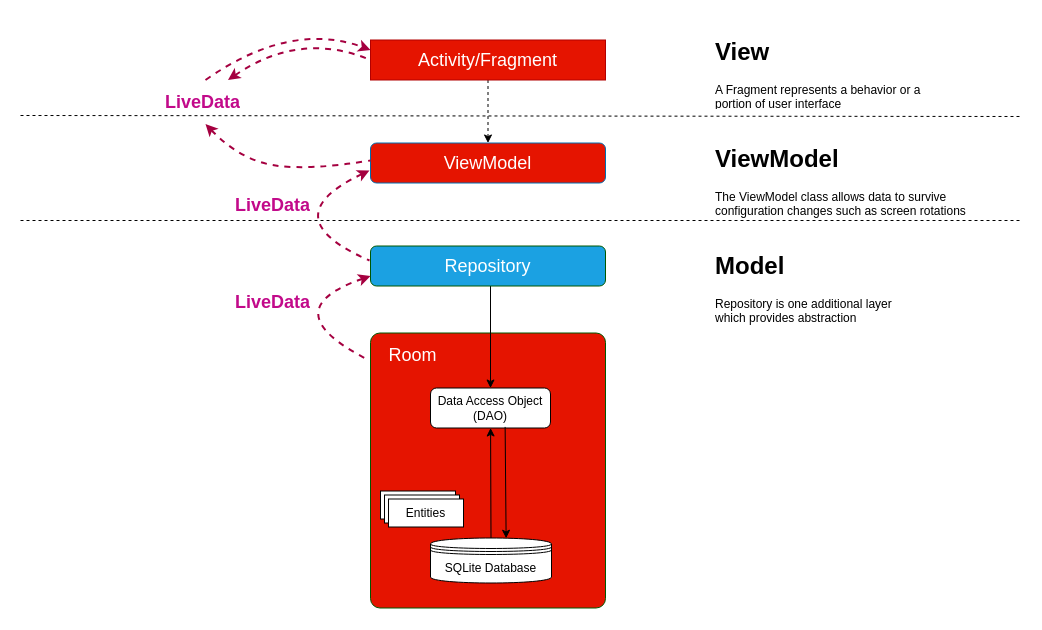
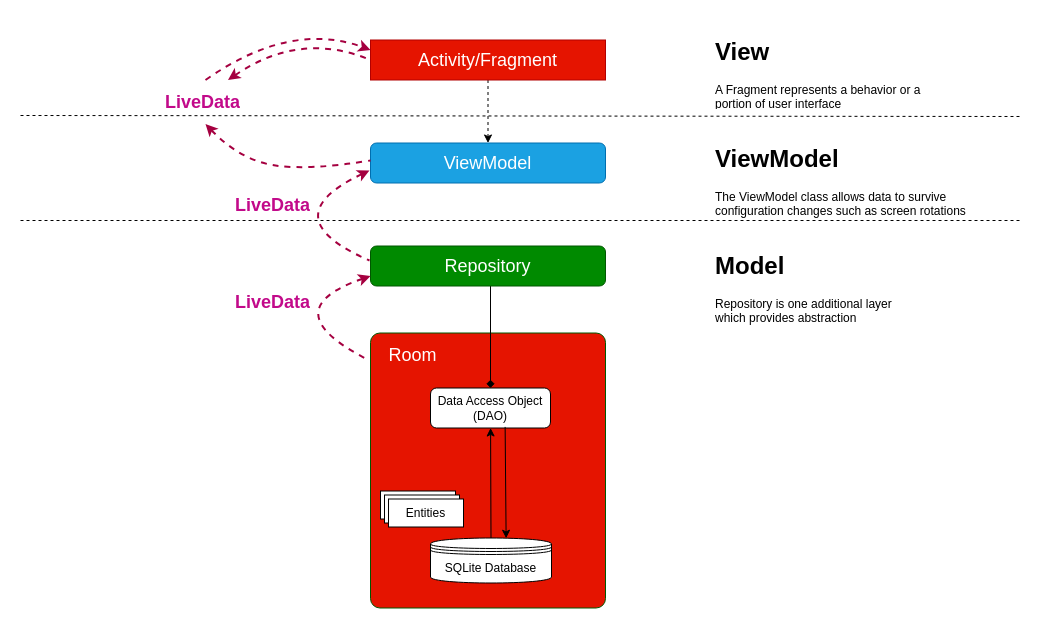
- <mxCell id="10" value="&lt;font style=&quot;font-size: 18px&quot;&gt;ViewModel&lt;/font&gt;&lt;br&gt;" style="rounded=1;whiteSpace=wrap;html=1;fillColor=#e51400;strokeColor=#006EAF;fontColor=#ffffff;" parent="1" vertex="1"><mxGeometry x="370" y="142.5" width="235" height="40" as="geometry" /></mxCell>
+ <mxCell id="10" value="&lt;font style=&quot;font-size: 18px&quot;&gt;ViewModel&lt;/font&gt;&lt;br&gt;" style="rounded=1;whiteSpace=wrap;html=1;fillColor=#1ba1e2;strokeColor=#006EAF;fontColor=#ffffff;" parent="1" vertex="1"><mxGeometry x="370" y="142.5" width="235" height="40" as="geometry" /></mxCell>
- <mxCell id="9" value="&lt;font style=&quot;font-size: 18px&quot;&gt;Repository&lt;/font&gt;&lt;br&gt;" style="rounded=1;whiteSpace=wrap;html=1;fillColor=#1ba1e2;strokeColor=#005700;fontColor=#ffffff;" parent="1" vertex="1"><mxGeometry x="370" y="245.5" width="235" height="40" as="geometry" /></mxCell>
+ <mxCell id="9" value="&lt;font style=&quot;font-size: 18px&quot;&gt;Repository&lt;/font&gt;&lt;br&gt;" style="rounded=1;whiteSpace=wrap;html=1;fillColor=#008a00;strokeColor=#005700;fontColor=#ffffff;" parent="1" vertex="1"><mxGeometry x="370" y="245.5" width="235" height="40" as="geometry" /></mxCell>
- <mxCell id="8" style="edgeStyle=orthogonalEdgeStyle;rounded=0;orthogonalLoop=1;jettySize=auto;html=1;" parent="1" source="9" target="4" edge="1"><mxGeometry relative="1" as="geometry"><Array as="points"><mxPoint x="490" y="347.5" /><mxPoint x="490" y="347.5" /></Array></mxGeometry></mxCell>
+ <mxCell id="8" style="edgeStyle=orthogonalEdgeStyle;rounded=0;orthogonalLoop=1;jettySize=auto;html=1;endArrow=diamond;" parent="1" source="9" target="4" edge="1"><mxGeometry relative="1" as="geometry"><Array as="points"><mxPoint x="490" y="347.5" /><mxPoint x="490" y="347.5" /></Array></mxGeometry></mxCell>
